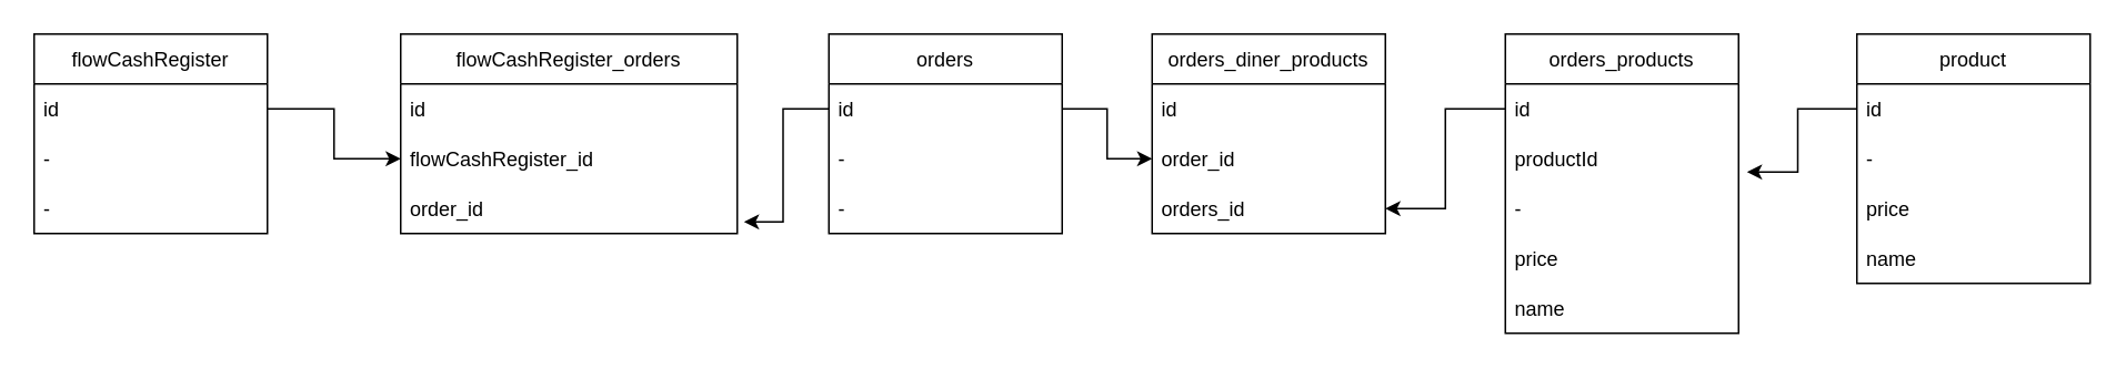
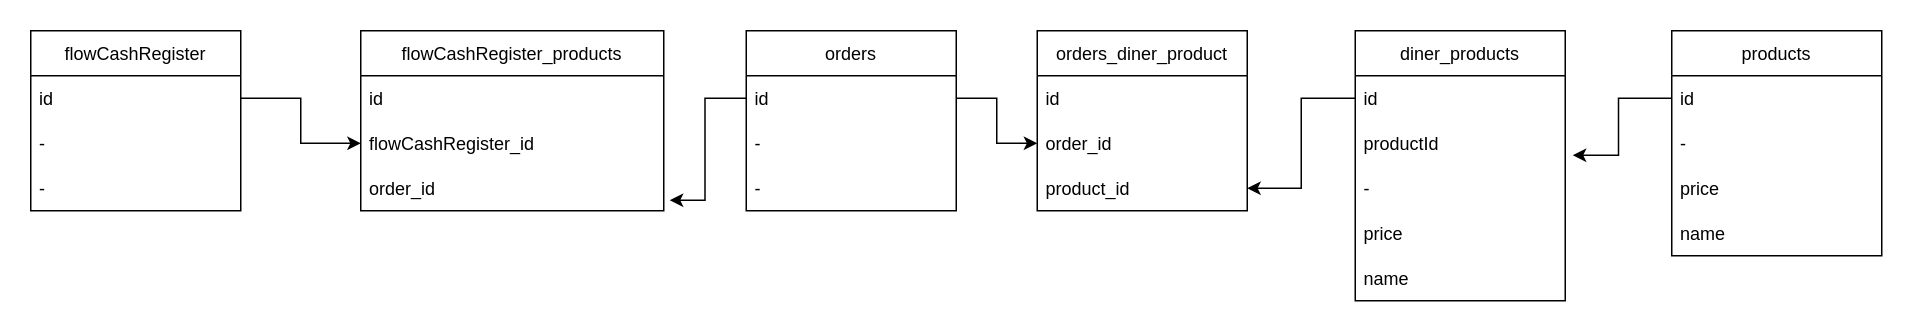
- <mxCell id="6" value="flowCashRegister_orders" style="swimlane;fontStyle=0;childLayout=stackLayout;horizontal=1;startSize=30;horizontalStack=0;resizeParent=1;resizeParentMax=0;resizeLast=0;collapsible=1;marginBottom=0;" vertex="1" parent="1"><mxGeometry x="240" y="20" width="202" height="120" as="geometry" /></mxCell>
+ <mxCell id="6" value="flowCashRegister_products" style="swimlane;fontStyle=0;childLayout=stackLayout;horizontal=1;startSize=30;horizontalStack=0;resizeParent=1;resizeParentMax=0;resizeLast=0;collapsible=1;marginBottom=0;" vertex="1" parent="1"><mxGeometry x="240" y="20" width="202" height="120" as="geometry" /></mxCell>
- <mxCell id="16" value="orders_diner_products" style="swimlane;fontStyle=0;childLayout=stackLayout;horizontal=1;startSize=30;horizontalStack=0;resizeParent=1;resizeParentMax=0;resizeLast=0;collapsible=1;marginBottom=0;" vertex="1" parent="1"><mxGeometry x="691" y="20" width="140" height="120" as="geometry" /></mxCell>
+ <mxCell id="16" value="orders_diner_product" style="swimlane;fontStyle=0;childLayout=stackLayout;horizontal=1;startSize=30;horizontalStack=0;resizeParent=1;resizeParentMax=0;resizeLast=0;collapsible=1;marginBottom=0;" vertex="1" parent="1"><mxGeometry x="691" y="20" width="140" height="120" as="geometry" /></mxCell>
- <mxCell id="21" value="orders_products" style="swimlane;fontStyle=0;childLayout=stackLayout;horizontal=1;startSize=30;horizontalStack=0;resizeParent=1;resizeParentMax=0;resizeLast=0;collapsible=1;marginBottom=0;" vertex="1" parent="1"><mxGeometry x="903" y="20" width="140" height="180" as="geometry" /></mxCell>
+ <mxCell id="21" value="diner_products" style="swimlane;fontStyle=0;childLayout=stackLayout;horizontal=1;startSize=30;horizontalStack=0;resizeParent=1;resizeParentMax=0;resizeLast=0;collapsible=1;marginBottom=0;" vertex="1" parent="1"><mxGeometry x="903" y="20" width="140" height="180" as="geometry" /></mxCell>
- <mxCell id="28" value="product" style="swimlane;fontStyle=0;childLayout=stackLayout;horizontal=1;startSize=30;horizontalStack=0;resizeParent=1;resizeParentMax=0;resizeLast=0;collapsible=1;marginBottom=0;" vertex="1" parent="1"><mxGeometry x="1114" y="20" width="140" height="150" as="geometry"><mxRectangle x="1097" y="28" width="73" height="30" as="alternateBounds" /></mxGeometry></mxCell>
+ <mxCell id="28" value="products" style="swimlane;fontStyle=0;childLayout=stackLayout;horizontal=1;startSize=30;horizontalStack=0;resizeParent=1;resizeParentMax=0;resizeLast=0;collapsible=1;marginBottom=0;" vertex="1" parent="1"><mxGeometry x="1114" y="20" width="140" height="150" as="geometry"><mxRectangle x="1097" y="28" width="73" height="30" as="alternateBounds" /></mxGeometry></mxCell>
- <mxCell id="19" value="orders_id" style="text;strokeColor=none;fillColor=none;align=left;verticalAlign=middle;spacingLeft=4;spacingRight=4;overflow=hidden;points=[[0,0.5],[1,0.5]];portConstraint=eastwest;rotatable=0;" vertex="1" parent="16"><mxGeometry y="90" width="140" height="30" as="geometry" /></mxCell>
+ <mxCell id="19" value="product_id" style="text;strokeColor=none;fillColor=none;align=left;verticalAlign=middle;spacingLeft=4;spacingRight=4;overflow=hidden;points=[[0,0.5],[1,0.5]];portConstraint=eastwest;rotatable=0;" vertex="1" parent="16"><mxGeometry y="90" width="140" height="30" as="geometry" /></mxCell>
